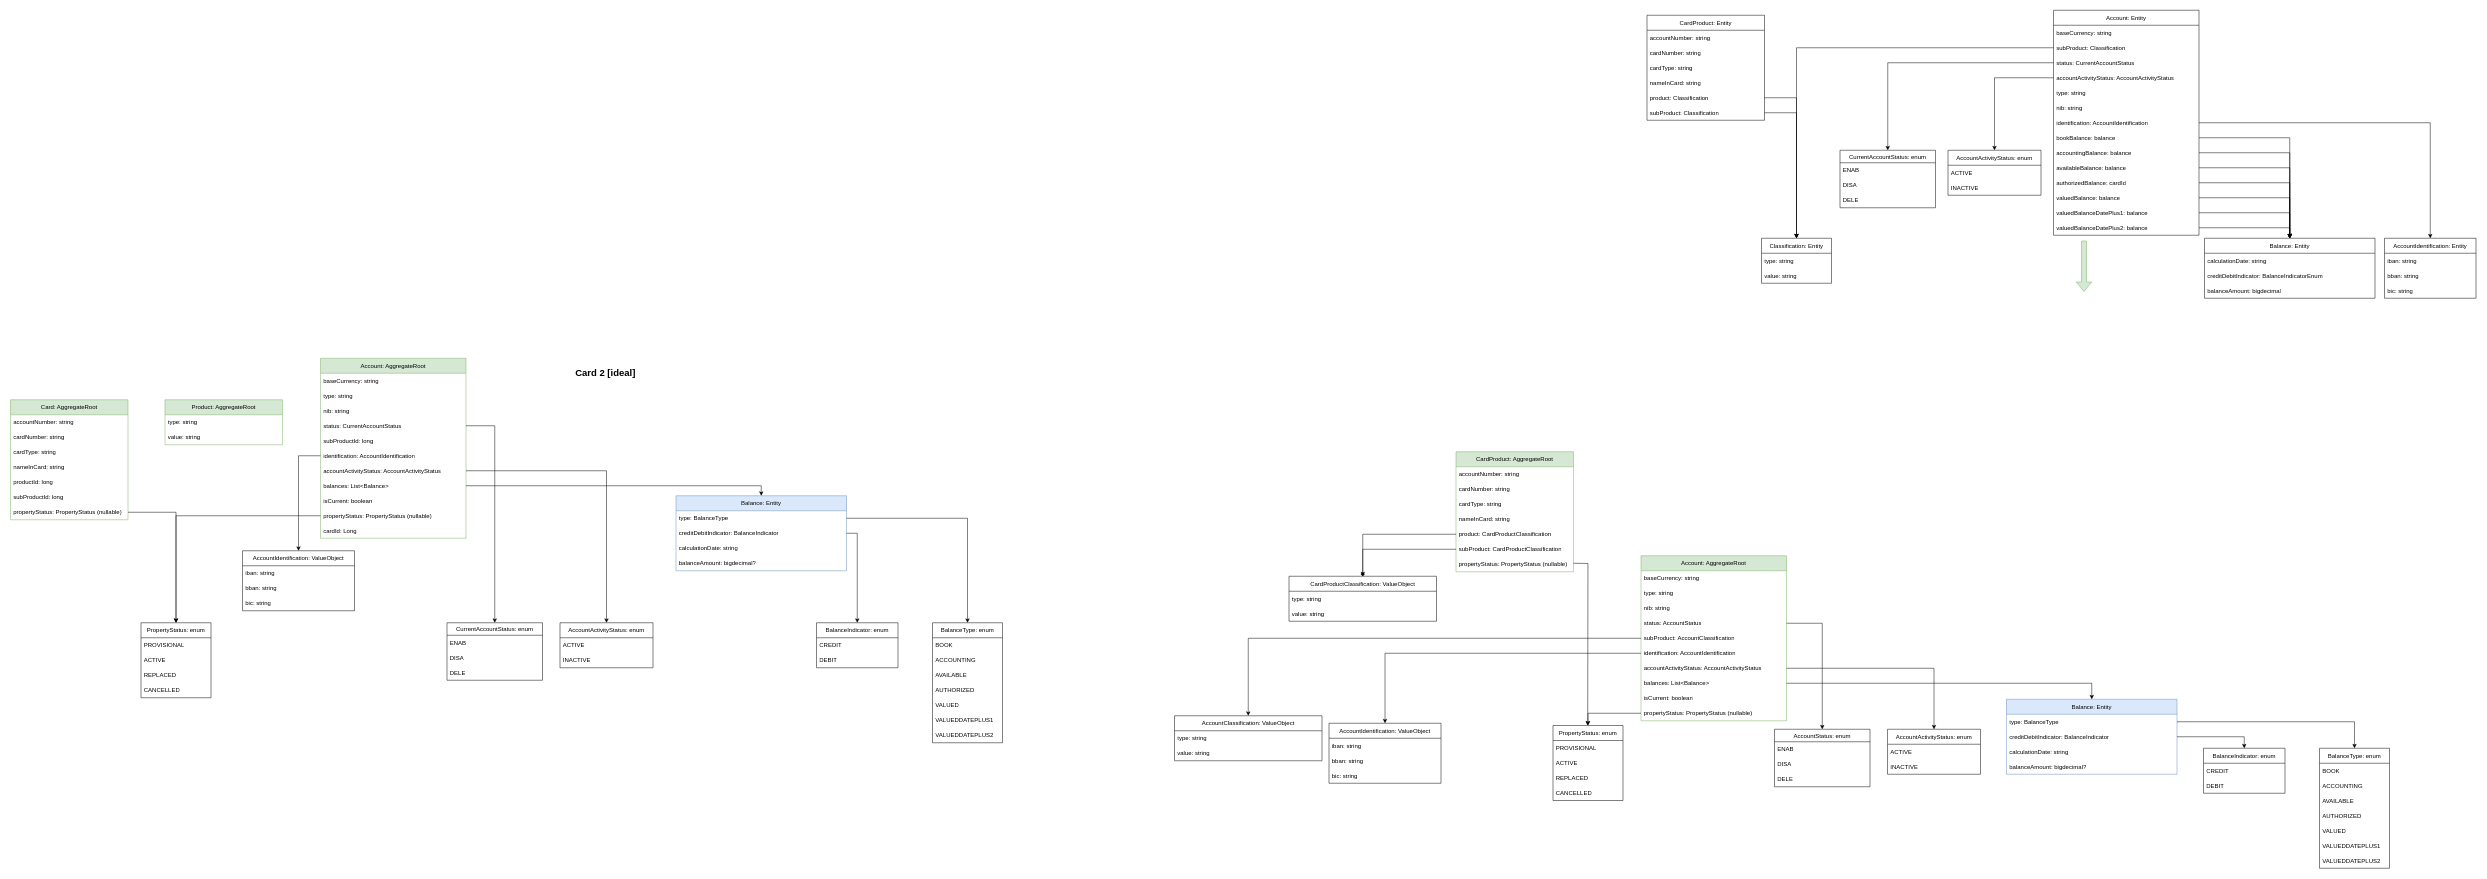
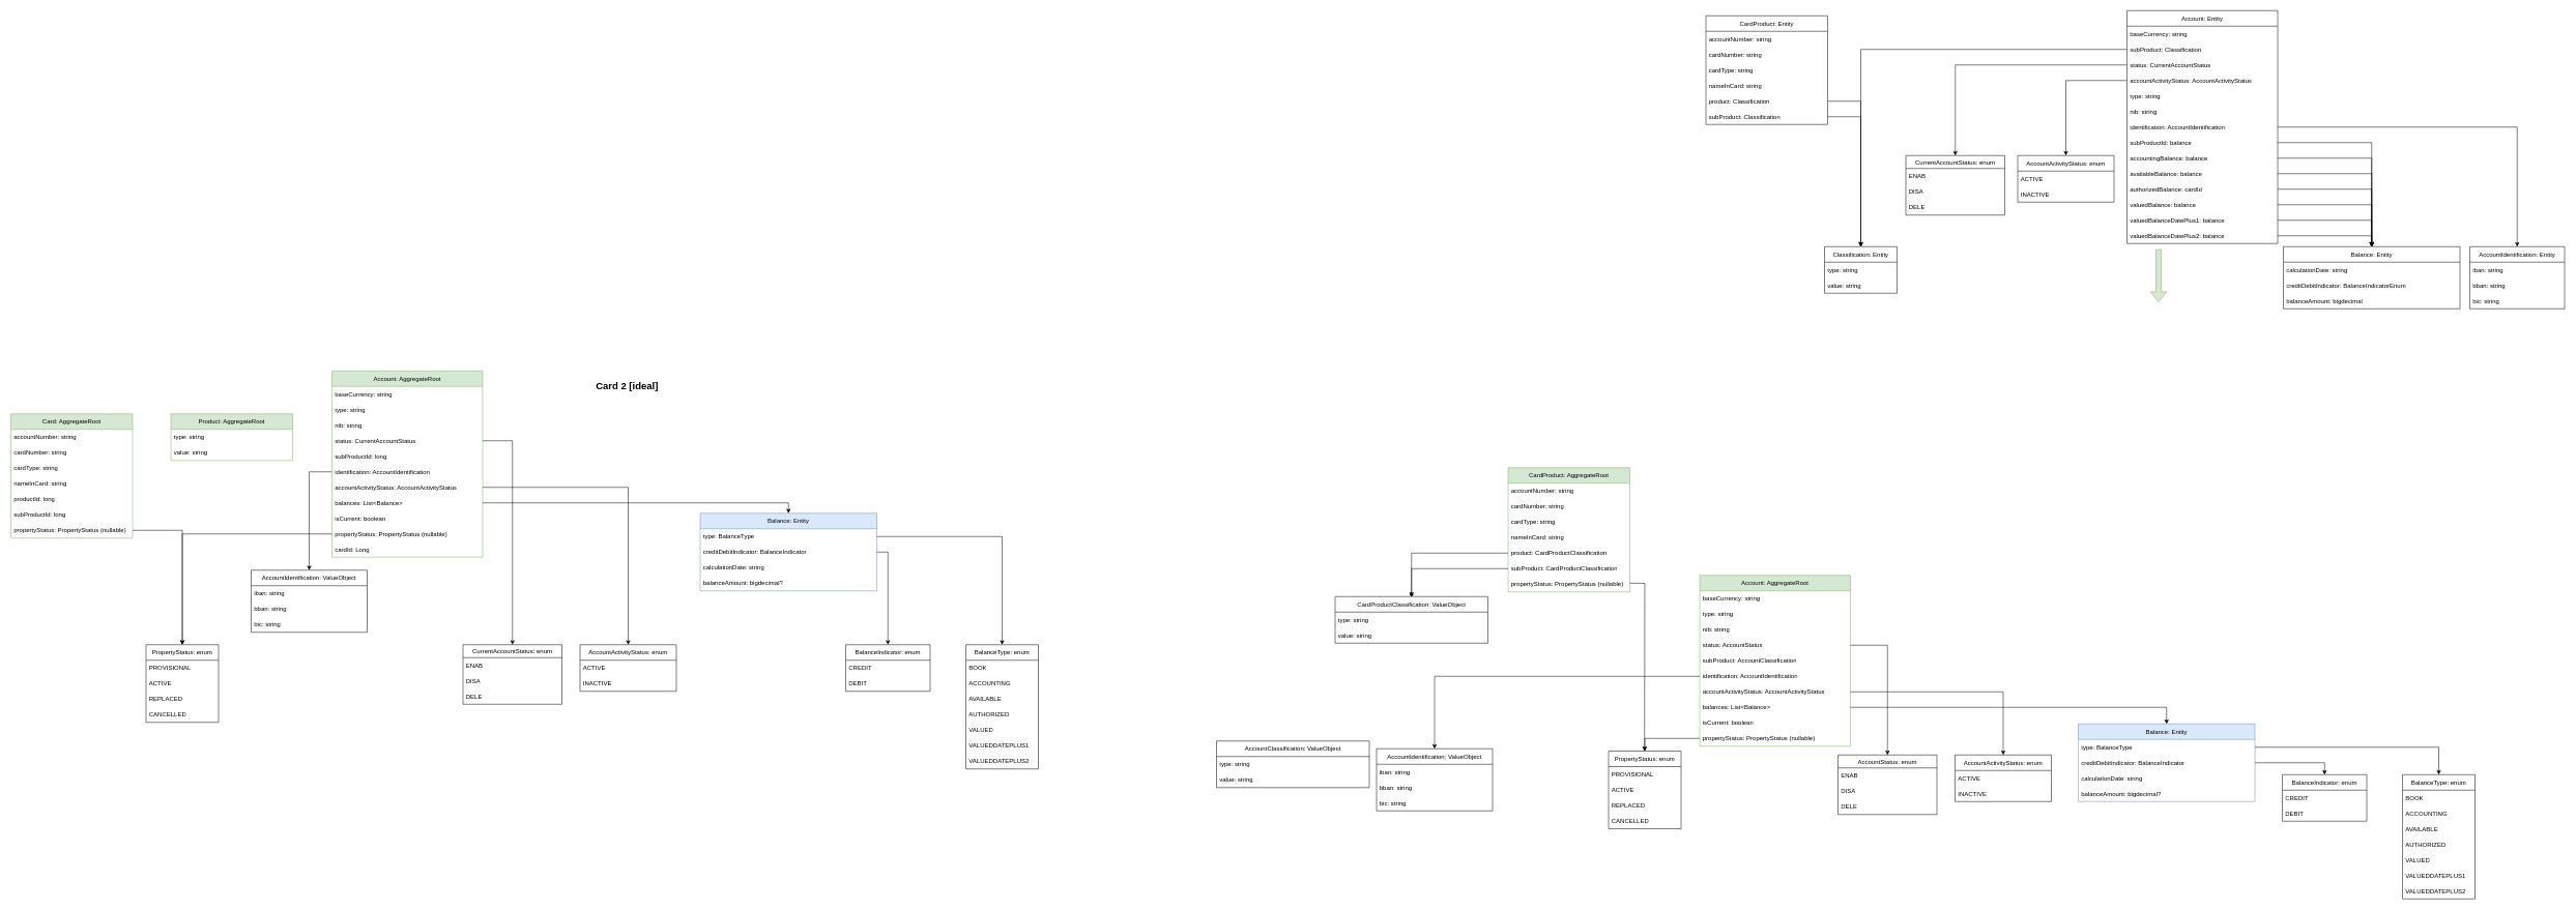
- <mxCell id="17" value="bookBalance: balance" style="text;strokeColor=none;fillColor=none;align=left;verticalAlign=middle;spacingLeft=4;spacingRight=4;overflow=hidden;points=[[0,0.5],[1,0.5]];portConstraint=eastwest;rotatable=0;whiteSpace=wrap;html=1;" parent="9" vertex="1"><mxGeometry y="240" width="291" height="30" as="geometry" /></mxCell>
+ <mxCell id="17" value="subProductId: balance" style="text;strokeColor=none;fillColor=none;align=left;verticalAlign=middle;spacingLeft=4;spacingRight=4;overflow=hidden;points=[[0,0.5],[1,0.5]];portConstraint=eastwest;rotatable=0;whiteSpace=wrap;html=1;" parent="9" vertex="1"><mxGeometry y="240" width="291" height="30" as="geometry" /></mxCell>
- <mxCell id="121" style="edgeStyle=orthogonalEdgeStyle;rounded=0;orthogonalLoop=1;jettySize=auto;html=1;entryX=0.5;entryY=0;entryDx=0;entryDy=0;" parent="1" source="60" target="118" edge="1"><mxGeometry relative="1" as="geometry" /></mxCell>
